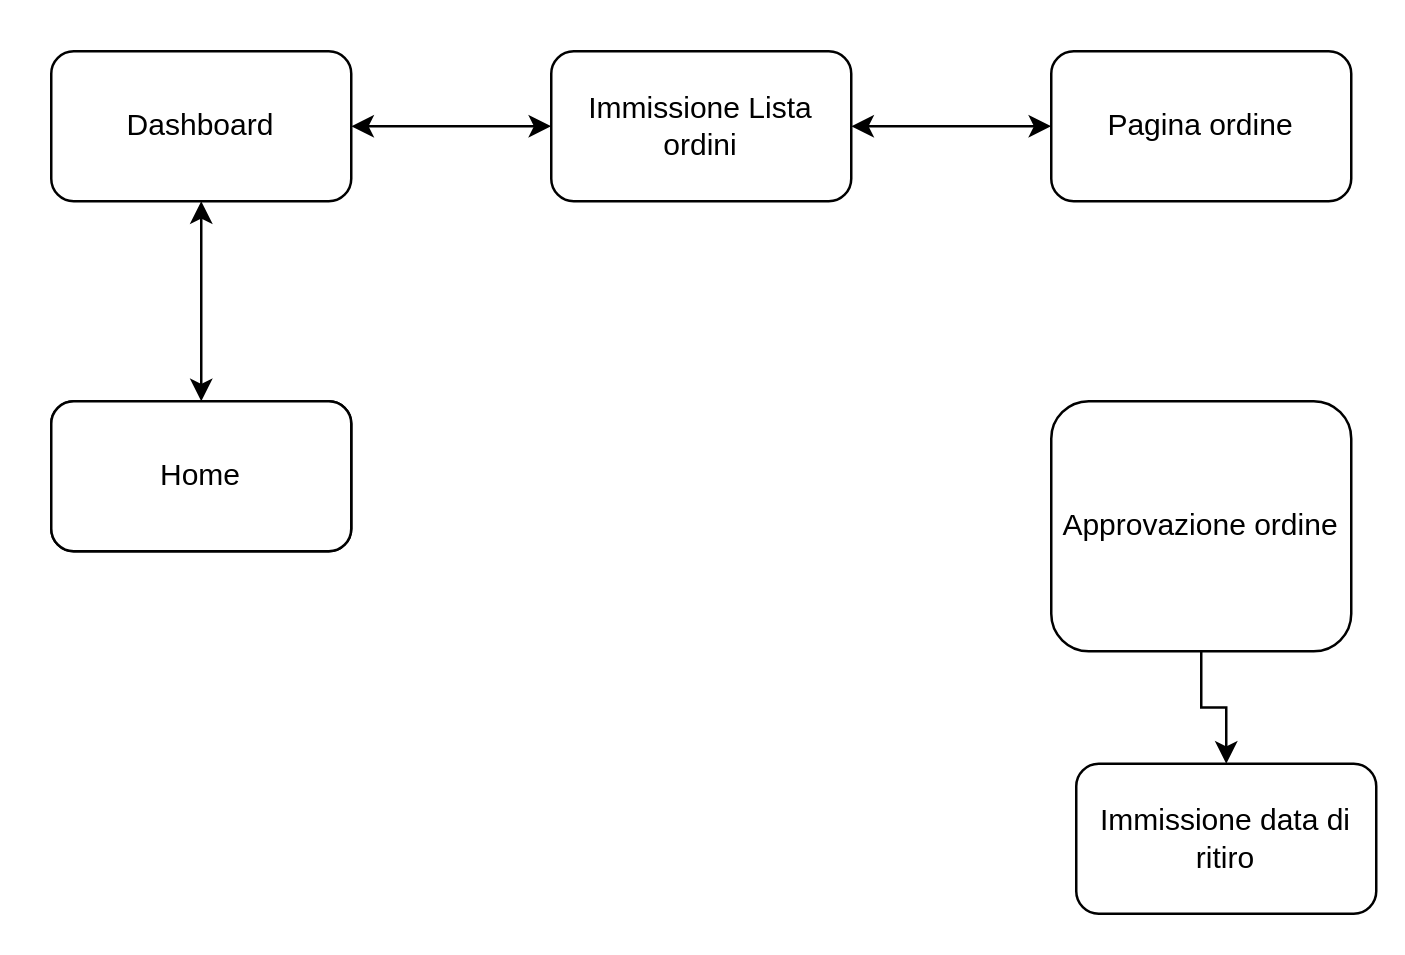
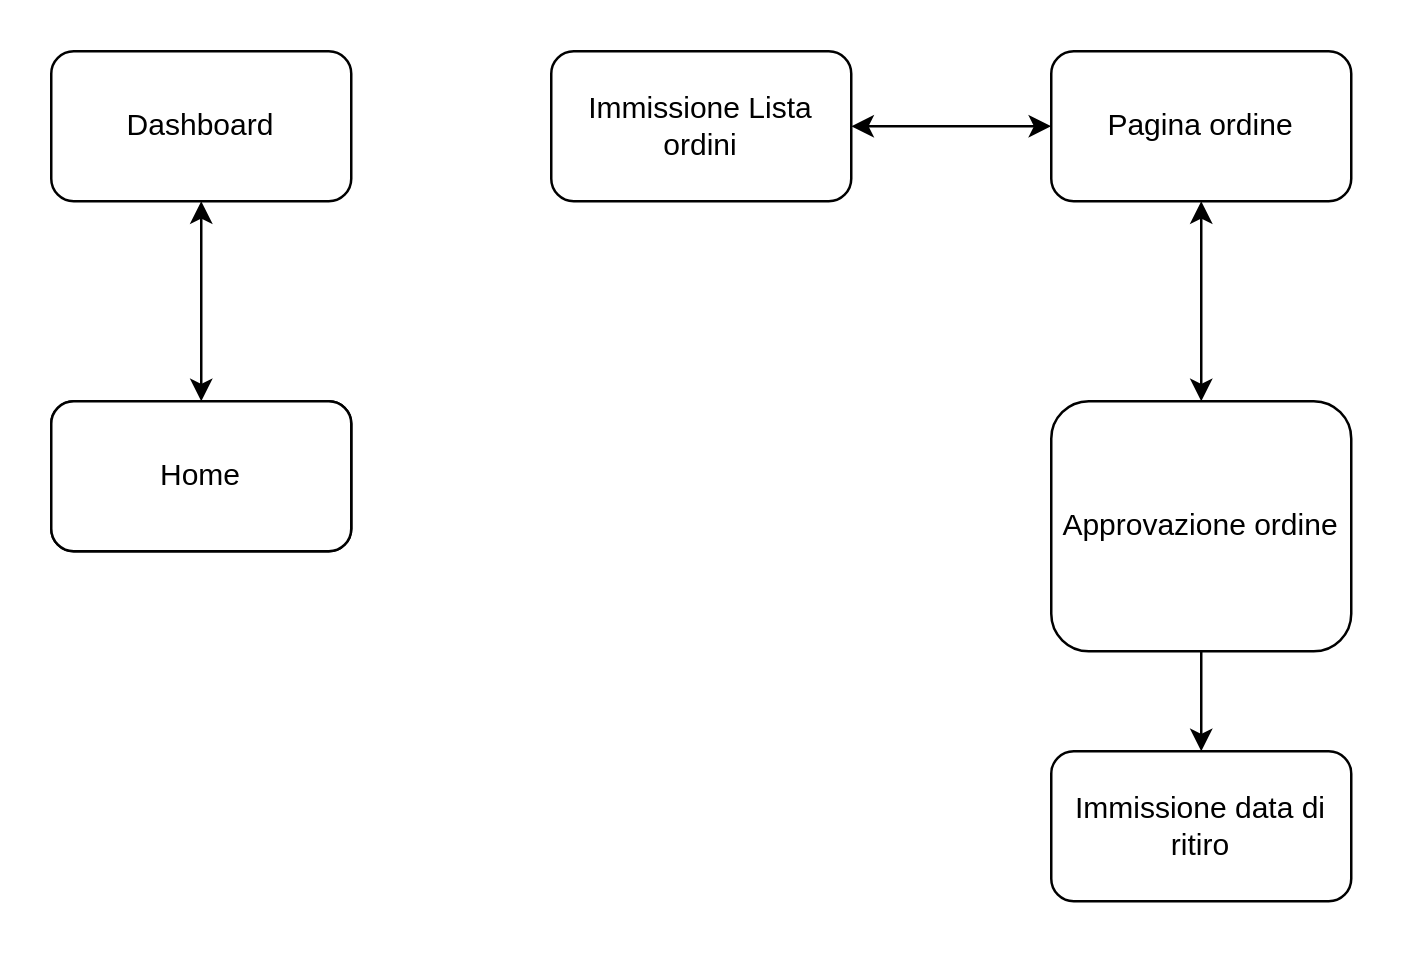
- <mxCell id="7" value="" style="endArrow=classic;startArrow=classic;html=1;entryX=0;entryY=0.5;entryDx=0;entryDy=0;exitX=1;exitY=0.5;exitDx=0;exitDy=0;" parent="1" source="4" target="5" edge="1"><mxGeometry width="50" height="50" relative="1" as="geometry"><mxPoint x="-130" y="200" as="sourcePoint" /><mxPoint x="-80" y="150" as="targetPoint" /></mxGeometry></mxCell>
+ <mxCell id="12" value="" style="endArrow=classic;startArrow=classic;html=1;entryX=0.5;entryY=1;entryDx=0;entryDy=0;exitX=0.5;exitY=0;exitDx=0;exitDy=0;" parent="1" source="10" target="8" edge="1"><mxGeometry width="50" height="50" relative="1" as="geometry"><mxPoint x="250" y="220" as="sourcePoint" /><mxPoint x="300" y="170" as="targetPoint" /></mxGeometry></mxCell>
- <mxCell id="13" value="Immissione data di ritiro" style="whiteSpace=wrap;html=1;rounded=1;" vertex="1" parent="1"><mxGeometry x="430" y="305" width="120" height="60" as="geometry" /></mxCell>
+ <mxCell id="13" value="Immissione data di ritiro" style="whiteSpace=wrap;html=1;rounded=1;" vertex="1" parent="1"><mxGeometry x="420" y="300" width="120" height="60" as="geometry" /></mxCell>
